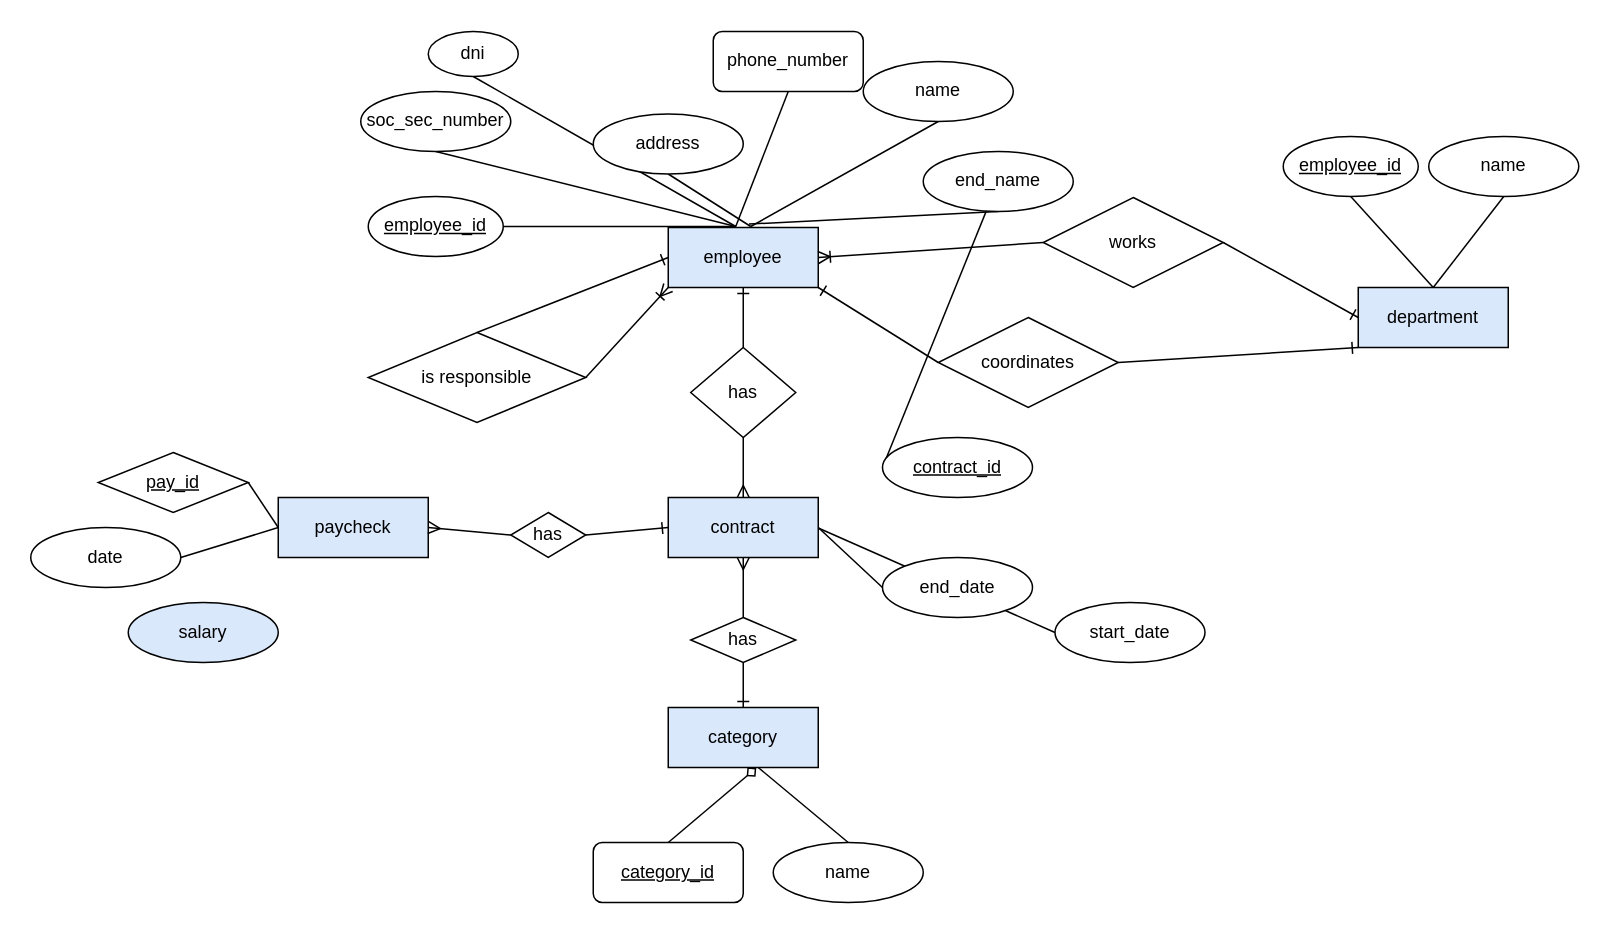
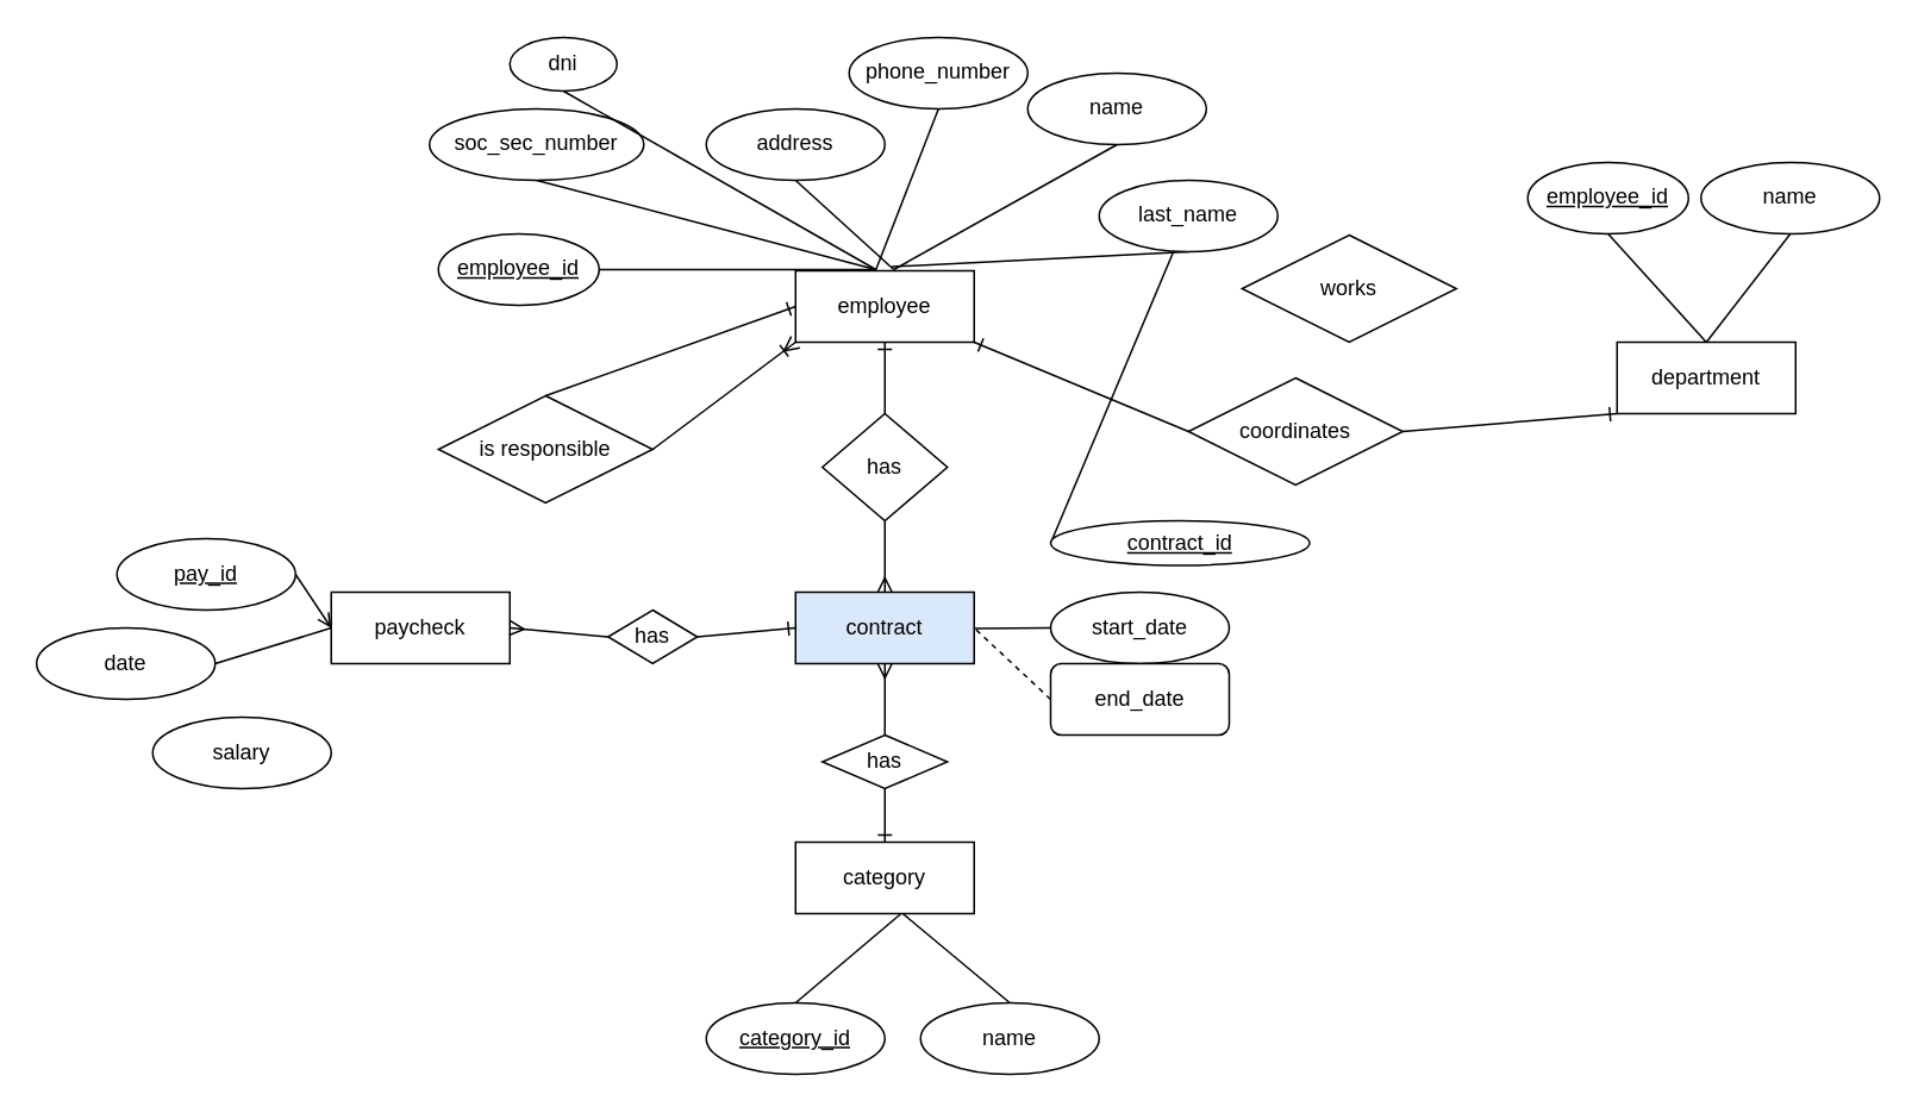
- <mxCell id="10" value="phone_number" style="whiteSpace=wrap;html=1;align=center;rounded=1;" vertex="1" parent="1"><mxGeometry x="475" y="20.33" width="100" height="40" as="geometry" /></mxCell>
+ <mxCell id="10" value="phone_number" style="ellipse;whiteSpace=wrap;html=1;align=center;" vertex="1" parent="1"><mxGeometry x="475" y="20.33" width="100" height="40" as="geometry" /></mxCell>
- <mxCell id="5" value="soc_sec_number" style="ellipse;whiteSpace=wrap;html=1;align=center;" vertex="1" parent="1"><mxGeometry x="240" y="60.33" width="100" height="40" as="geometry" /></mxCell>
+ <mxCell id="5" value="soc_sec_number" style="ellipse;whiteSpace=wrap;html=1;align=center;" vertex="1" parent="1"><mxGeometry x="240" y="60.33" width="120" height="40" as="geometry" /></mxCell>
- <mxCell id="17" value="address" style="ellipse;whiteSpace=wrap;html=1;align=center;" vertex="1" parent="1"><mxGeometry x="395" y="75.33" width="100" height="40" as="geometry" /></mxCell>
+ <mxCell id="17" value="address" style="ellipse;whiteSpace=wrap;html=1;align=center;" vertex="1" parent="1"><mxGeometry x="395" y="60.33" width="100" height="40" as="geometry" /></mxCell>
- <mxCell id="16" value="end_name" style="ellipse;whiteSpace=wrap;html=1;align=center;" vertex="1" parent="1"><mxGeometry x="615" y="100.33" width="100" height="40" as="geometry" /></mxCell>
+ <mxCell id="16" value="last_name" style="ellipse;whiteSpace=wrap;html=1;align=center;" vertex="1" parent="1"><mxGeometry x="615" y="100.33" width="100" height="40" as="geometry" /></mxCell>
- <mxCell id="24" style="edgeStyle=none;rounded=0;orthogonalLoop=1;jettySize=auto;html=1;exitX=0;exitY=0.5;exitDx=0;exitDy=0;entryX=1;entryY=0.5;entryDx=0;entryDy=0;endArrow=ERoneToMany;endFill=0;" edge="1" parent="1" source="25" target="3"><mxGeometry relative="1" as="geometry" /></mxCell>
- <mxCell id="3" value="employee" style="whiteSpace=wrap;html=1;align=center;fillColor=#dae8fc;" vertex="1" parent="1"><mxGeometry x="445" y="151" width="100" height="40" as="geometry" /></mxCell>
+ <mxCell id="3" value="employee" style="whiteSpace=wrap;html=1;align=center;" vertex="1" parent="1"><mxGeometry x="445" y="151" width="100" height="40" as="geometry" /></mxCell>
- <mxCell id="23" style="edgeStyle=none;rounded=0;orthogonalLoop=1;jettySize=auto;html=1;exitX=1;exitY=0.5;exitDx=0;exitDy=0;entryX=0;entryY=0.5;entryDx=0;entryDy=0;endArrow=ERone;endFill=0;" edge="1" parent="1" source="25" target="18"><mxGeometry relative="1" as="geometry" /></mxCell>
- <mxCell id="18" value="department" style="whiteSpace=wrap;html=1;align=center;fillColor=#dae8fc;" vertex="1" parent="1"><mxGeometry x="905" y="191" width="100" height="40" as="geometry" /></mxCell>
+ <mxCell id="18" value="department" style="whiteSpace=wrap;html=1;align=center;" vertex="1" parent="1"><mxGeometry x="905" y="191" width="100" height="40" as="geometry" /></mxCell>
- <mxCell id="30" value="coordinates" style="shape=rhombus;perimeter=rhombusPerimeter;whiteSpace=wrap;html=1;align=center;" vertex="1" parent="1"><mxGeometry x="625" y="211" width="120" height="60" as="geometry" /></mxCell>
+ <mxCell id="30" value="coordinates" style="shape=rhombus;perimeter=rhombusPerimeter;whiteSpace=wrap;html=1;align=center;" vertex="1" parent="1"><mxGeometry x="665" y="211" width="120" height="60" as="geometry" /></mxCell>
- <mxCell id="27" value="is responsible" style="shape=rhombus;perimeter=rhombusPerimeter;whiteSpace=wrap;html=1;align=center;" vertex="1" parent="1"><mxGeometry x="245" y="221" width="145" height="60" as="geometry" /></mxCell>
+ <mxCell id="27" value="is responsible" style="shape=rhombus;perimeter=rhombusPerimeter;whiteSpace=wrap;html=1;align=center;" vertex="1" parent="1"><mxGeometry x="245" y="221" width="120" height="60" as="geometry" /></mxCell>
- <mxCell id="45" value="contract_id" style="ellipse;whiteSpace=wrap;html=1;align=center;fontStyle=4;" vertex="1" parent="1"><mxGeometry x="587.83" y="291" width="100" height="40" as="geometry" /></mxCell>
+ <mxCell id="45" value="contract_id" style="ellipse;whiteSpace=wrap;html=1;align=center;fontStyle=4;" vertex="1" parent="1"><mxGeometry x="587.83" y="291" width="145" height="25" as="geometry" /></mxCell>
- <mxCell id="55" value="pay_id" style="rhombus;whiteSpace=wrap;html=1;align=center;fontStyle=4;" vertex="1" parent="1"><mxGeometry x="65" y="301" width="100" height="40" as="geometry" /></mxCell>
+ <mxCell id="55" value="pay_id" style="ellipse;whiteSpace=wrap;html=1;align=center;fontStyle=4;" vertex="1" parent="1"><mxGeometry x="65" y="301" width="100" height="40" as="geometry" /></mxCell>
- <mxCell id="54" style="edgeStyle=none;rounded=0;orthogonalLoop=1;jettySize=auto;html=1;exitX=1;exitY=0.5;exitDx=0;exitDy=0;entryX=0;entryY=0.5;entryDx=0;entryDy=0;startArrow=none;startFill=0;endArrow=none;endFill=0;" edge="1" parent="1" source="55" target="50"><mxGeometry relative="1" as="geometry" /></mxCell>
+ <mxCell id="54" style="edgeStyle=none;rounded=0;orthogonalLoop=1;jettySize=auto;html=1;exitX=1;exitY=0.5;exitDx=0;exitDy=0;entryX=0;entryY=0.5;entryDx=0;entryDy=0;startArrow=none;startFill=0;endArrow=open;endFill=0;" edge="1" parent="1" source="55" target="50"><mxGeometry relative="1" as="geometry" /></mxCell>
- <mxCell id="50" value="paycheck" style="whiteSpace=wrap;html=1;align=center;fillColor=#dae8fc;" vertex="1" parent="1"><mxGeometry x="185" y="331" width="100" height="40" as="geometry" /></mxCell>
+ <mxCell id="50" value="paycheck" style="whiteSpace=wrap;html=1;align=center;" vertex="1" parent="1"><mxGeometry x="185" y="331" width="100" height="40" as="geometry" /></mxCell>
- <mxCell id="48" style="edgeStyle=none;rounded=0;orthogonalLoop=1;jettySize=auto;html=1;exitX=0;exitY=0.5;exitDx=0;exitDy=0;entryX=1;entryY=0.5;entryDx=0;entryDy=0;startArrow=none;startFill=0;endArrow=none;endFill=0;" edge="1" parent="1" source="49" target="31"><mxGeometry relative="1" as="geometry" /></mxCell>
+ <mxCell id="48" style="edgeStyle=none;rounded=0;orthogonalLoop=1;jettySize=auto;html=1;exitX=0;exitY=0.5;exitDx=0;exitDy=0;entryX=1;entryY=0.5;entryDx=0;entryDy=0;startArrow=none;startFill=0;endArrow=none;endFill=0;dashed=1;" edge="1" parent="1" source="49" target="31"><mxGeometry relative="1" as="geometry" /></mxCell>
- <mxCell id="49" value="end_date" style="ellipse;whiteSpace=wrap;html=1;align=center;" vertex="1" parent="1"><mxGeometry x="587.83" y="371" width="100" height="40" as="geometry" /></mxCell>
+ <mxCell id="49" value="end_date" style="whiteSpace=wrap;html=1;align=center;rounded=1;" vertex="1" parent="1"><mxGeometry x="587.83" y="371" width="100" height="40" as="geometry" /></mxCell>
- <mxCell id="58" value="salary" style="ellipse;whiteSpace=wrap;html=1;align=center;fillColor=#dae8fc;" vertex="1" parent="1"><mxGeometry x="85" y="401" width="100" height="40" as="geometry" /></mxCell>
+ <mxCell id="58" value="salary" style="ellipse;whiteSpace=wrap;html=1;align=center;" vertex="1" parent="1"><mxGeometry x="85" y="401" width="100" height="40" as="geometry" /></mxCell>
- <mxCell id="47" value="start_date" style="ellipse;whiteSpace=wrap;html=1;align=center;" vertex="1" parent="1"><mxGeometry x="702.83" y="401" width="100" height="40" as="geometry" /></mxCell>
+ <mxCell id="47" value="start_date" style="ellipse;whiteSpace=wrap;html=1;align=center;" vertex="1" parent="1"><mxGeometry x="587.83" y="331" width="100" height="40" as="geometry" /></mxCell>
- <mxCell id="35" value="category" style="whiteSpace=wrap;html=1;align=center;fillColor=#dae8fc;" vertex="1" parent="1"><mxGeometry x="445" y="471" width="100" height="40" as="geometry" /></mxCell>
+ <mxCell id="35" value="category" style="whiteSpace=wrap;html=1;align=center;" vertex="1" parent="1"><mxGeometry x="445" y="471" width="100" height="40" as="geometry" /></mxCell>
- <mxCell id="37" style="edgeStyle=none;rounded=0;orthogonalLoop=1;jettySize=auto;html=1;exitX=0.5;exitY=0;exitDx=0;exitDy=0;entryX=0.587;entryY=1.008;entryDx=0;entryDy=0;entryPerimeter=0;startArrow=none;startFill=0;endArrow=diamond;endFill=0;" edge="1" parent="1" source="38" target="35"><mxGeometry relative="1" as="geometry" /></mxCell>
+ <mxCell id="37" style="edgeStyle=none;rounded=0;orthogonalLoop=1;jettySize=auto;html=1;exitX=0.5;exitY=0;exitDx=0;exitDy=0;entryX=0.587;entryY=1.008;entryDx=0;entryDy=0;entryPerimeter=0;startArrow=none;startFill=0;endArrow=none;endFill=0;" edge="1" parent="1" source="38" target="35"><mxGeometry relative="1" as="geometry" /></mxCell>
- <mxCell id="38" value="category_id" style="whiteSpace=wrap;html=1;align=center;fontStyle=4;rounded=1;" vertex="1" parent="1"><mxGeometry x="395" y="561" width="100" height="40" as="geometry" /></mxCell>
+ <mxCell id="38" value="category_id" style="ellipse;whiteSpace=wrap;html=1;align=center;fontStyle=4;" vertex="1" parent="1"><mxGeometry x="395" y="561" width="100" height="40" as="geometry" /></mxCell>
